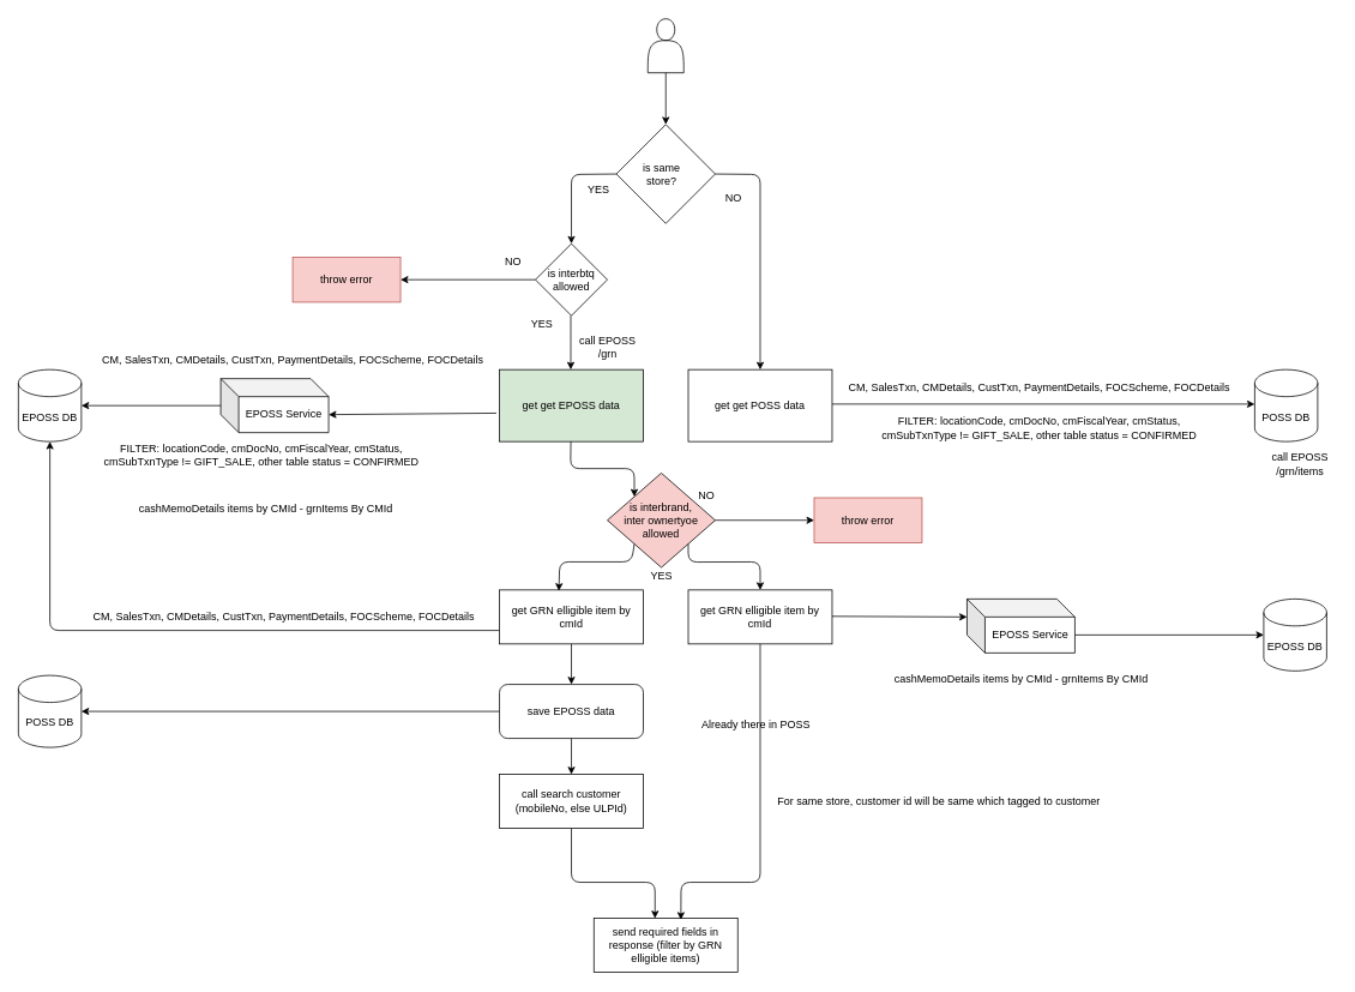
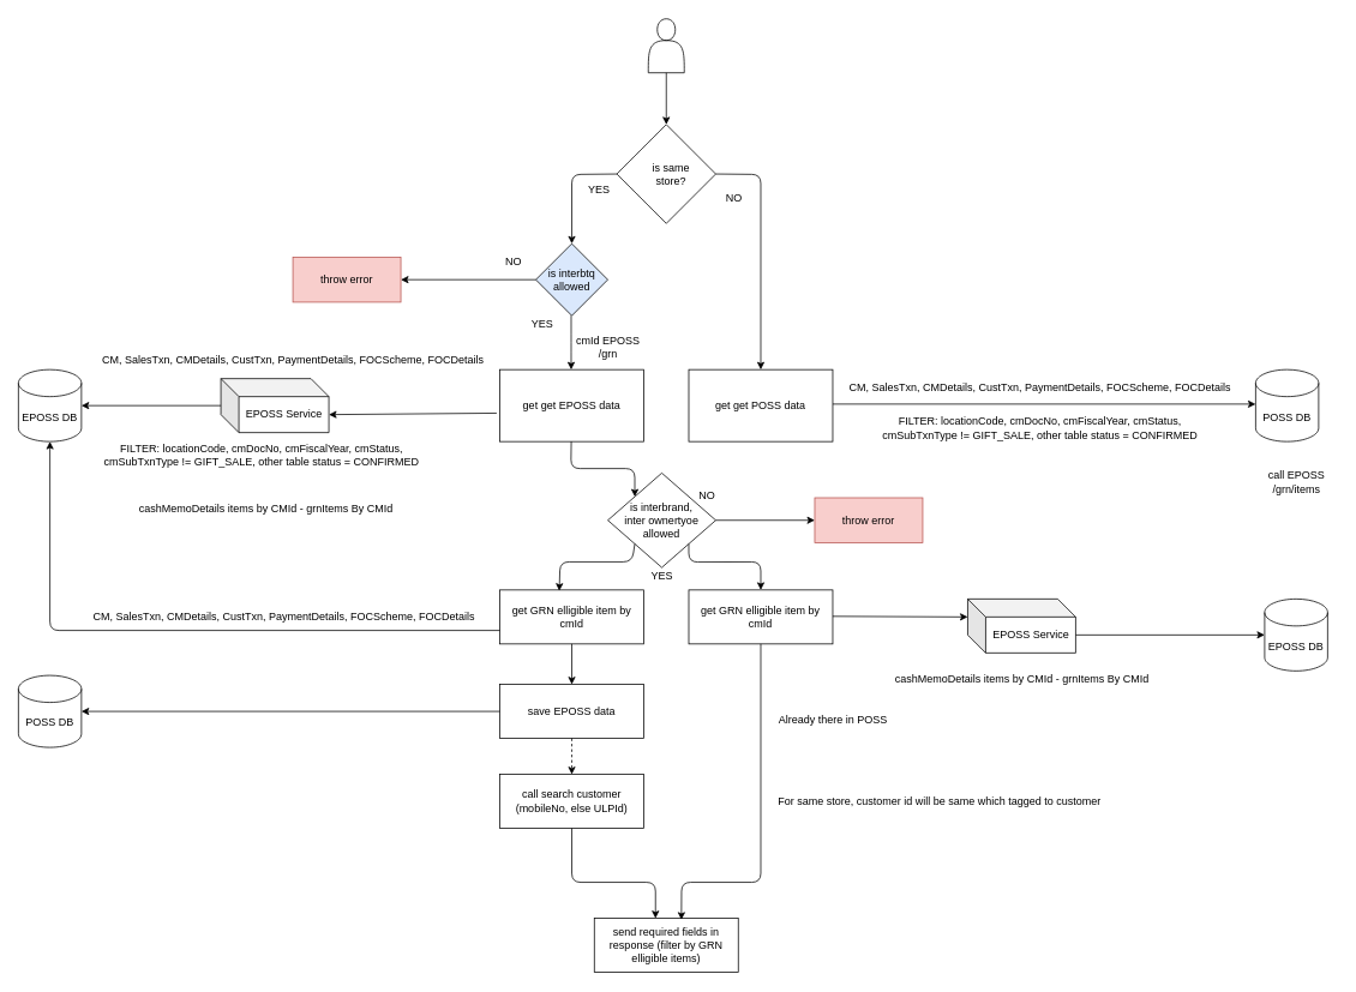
- <mxCell id="4" value="is same&lt;br&gt;store?&lt;br&gt;" style="text;html=1;align=center;verticalAlign=middle;resizable=0;points=[];autosize=1;" vertex="1" parent="1"><mxGeometry x="705" y="177.5" width="60" height="30" as="geometry" /></mxCell>
+ <mxCell id="4" value="is same&lt;br&gt;store?&lt;br&gt;" style="text;html=1;align=center;verticalAlign=middle;resizable=0;points=[];autosize=1;" vertex="1" parent="1"><mxGeometry x="715" y="177.5" width="60" height="30" as="geometry" /></mxCell>
- <mxCell id="52" value="is interbtq&lt;br&gt;allowed" style="rhombus;whiteSpace=wrap;html=1;" vertex="1" parent="1"><mxGeometry x="595" y="270" width="80" height="80" as="geometry" /></mxCell>
+ <mxCell id="52" value="is interbtq&lt;br&gt;allowed" style="rhombus;whiteSpace=wrap;html=1;fillColor=#dae8fc;" vertex="1" parent="1"><mxGeometry x="595" y="270" width="80" height="80" as="geometry" /></mxCell>
- <mxCell id="21" value="call EPOSS&lt;br&gt;/grn" style="text;html=1;align=center;verticalAlign=middle;resizable=0;points=[];autosize=1;" vertex="1" parent="1"><mxGeometry x="635" y="370" width="80" height="30" as="geometry" /></mxCell>
+ <mxCell id="21" value="cmId EPOSS&lt;br&gt;/grn" style="text;html=1;align=center;verticalAlign=middle;resizable=0;points=[];autosize=1;" vertex="1" parent="1"><mxGeometry x="635" y="370" width="80" height="30" as="geometry" /></mxCell>
- <mxCell id="8" value="get get EPOSS data&lt;br&gt;" style="rounded=0;whiteSpace=wrap;html=1;fillColor=#d5e8d4;" vertex="1" parent="1"><mxGeometry x="555" y="410" width="160" height="80" as="geometry" /></mxCell>
+ <mxCell id="8" value="get get EPOSS data&lt;br&gt;" style="rounded=0;whiteSpace=wrap;html=1;" vertex="1" parent="1"><mxGeometry x="555" y="410" width="160" height="80" as="geometry" /></mxCell>
- <mxCell id="28" value="call EPOSS&lt;br&gt;/grn/items" style="text;html=1;align=center;verticalAlign=middle;resizable=0;points=[];autosize=1;" vertex="1" parent="1"><mxGeometry x="1405" y="500" width="80" height="30" as="geometry" /></mxCell>
+ <mxCell id="28" value="call EPOSS&lt;br&gt;/grn/items" style="text;html=1;align=center;verticalAlign=middle;resizable=0;points=[];autosize=1;" vertex="1" parent="1"><mxGeometry x="1400" y="520" width="80" height="30" as="geometry" /></mxCell>
- <mxCell id="45" value="is interbrand,&lt;br&gt;inter ownertyoe&lt;br&gt;allowed" style="rhombus;whiteSpace=wrap;html=1;fillColor=#f8cecc;" vertex="1" parent="1"><mxGeometry x="675" y="525" width="120" height="105" as="geometry" /></mxCell>
+ <mxCell id="45" value="is interbrand,&lt;br&gt;inter ownertyoe&lt;br&gt;allowed" style="rhombus;whiteSpace=wrap;html=1;" vertex="1" parent="1"><mxGeometry x="675" y="525" width="120" height="105" as="geometry" /></mxCell>
- <mxCell id="13" value="save EPOSS data&lt;br&gt;" style="whiteSpace=wrap;html=1;rounded=1;" vertex="1" parent="1"><mxGeometry x="555" y="760" width="160" height="60" as="geometry" /></mxCell>
+ <mxCell id="13" value="save EPOSS data&lt;br&gt;" style="rounded=0;whiteSpace=wrap;html=1;" vertex="1" parent="1"><mxGeometry x="555" y="760" width="160" height="60" as="geometry" /></mxCell>
- <mxCell id="60" value="Already there in POSS&lt;br&gt;" style="text;html=1;align=center;verticalAlign=middle;resizable=0;points=[];autosize=1;" vertex="1" parent="1"><mxGeometry x="770" y="795" width="140" height="20" as="geometry" /></mxCell>
+ <mxCell id="60" value="Already there in POSS&lt;br&gt;" style="text;html=1;align=center;verticalAlign=middle;resizable=0;points=[];autosize=1;" vertex="1" parent="1"><mxGeometry x="855" y="790" width="140" height="20" as="geometry" /></mxCell>
- <mxCell id="56" value="" style="endArrow=classic;html=1;exitX=0.5;exitY=1;exitDx=0;exitDy=0;entryX=0.5;entryY=0;entryDx=0;entryDy=0;" edge="1" parent="1" source="13" target="55"><mxGeometry width="50" height="50" relative="1" as="geometry"><mxPoint x="695" y="830" as="sourcePoint" /><mxPoint x="745" y="780" as="targetPoint" /></mxGeometry></mxCell>
+ <mxCell id="56" value="" style="endArrow=classic;html=1;exitX=0.5;exitY=1;exitDx=0;exitDy=0;entryX=0.5;entryY=0;entryDx=0;entryDy=0;dashed=1;" edge="1" parent="1" source="13" target="55"><mxGeometry width="50" height="50" relative="1" as="geometry"><mxPoint x="695" y="830" as="sourcePoint" /><mxPoint x="745" y="780" as="targetPoint" /></mxGeometry></mxCell>
